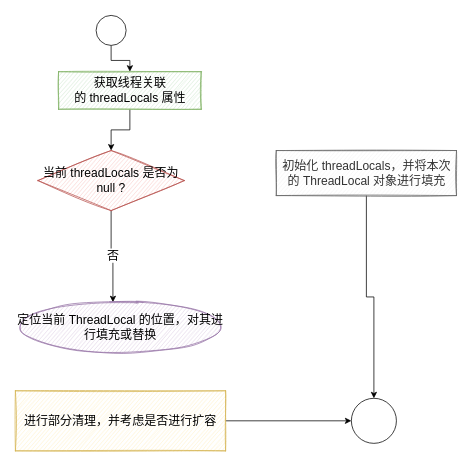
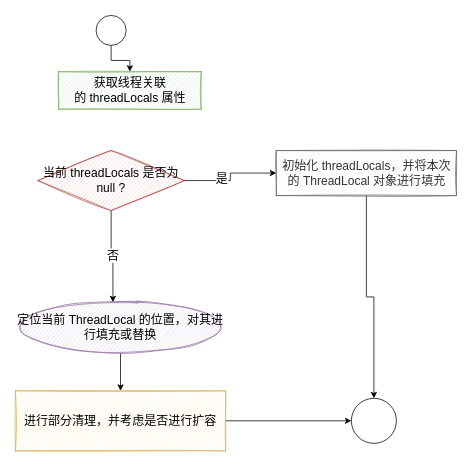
- <mxCell id="4" style="edgeStyle=orthogonalEdgeStyle;rounded=0;orthogonalLoop=1;jettySize=auto;html=1;exitX=0.5;exitY=1;exitDx=0;exitDy=0;entryX=0.5;entryY=0;entryDx=0;entryDy=0;fontSize=16;" edge="1" parent="1" source="5" target="9"><mxGeometry relative="1" as="geometry" /></mxCell>
+ <mxCell id="6" style="edgeStyle=orthogonalEdgeStyle;rounded=0;orthogonalLoop=1;jettySize=auto;html=1;exitX=1;exitY=0.5;exitDx=0;exitDy=0;entryX=0;entryY=0.5;entryDx=0;entryDy=0;fontSize=16;" edge="1" parent="1" source="9" target="11"><mxGeometry relative="1" as="geometry" /></mxCell>
+ <mxCell id="7" value="是" style="edgeLabel;html=1;align=center;verticalAlign=middle;resizable=0;points=[];fontSize=16;" vertex="1" connectable="0" parent="6"><mxGeometry x="-0.253" y="3" relative="1" as="geometry"><mxPoint as="offset" /></mxGeometry></mxCell>
+ <mxCell id="12" style="edgeStyle=orthogonalEdgeStyle;rounded=0;orthogonalLoop=1;jettySize=auto;html=1;exitX=0.5;exitY=1;exitDx=0;exitDy=0;fontSize=16;" edge="1" parent="1" source="13" target="16"><mxGeometry relative="1" as="geometry" /></mxCell>
